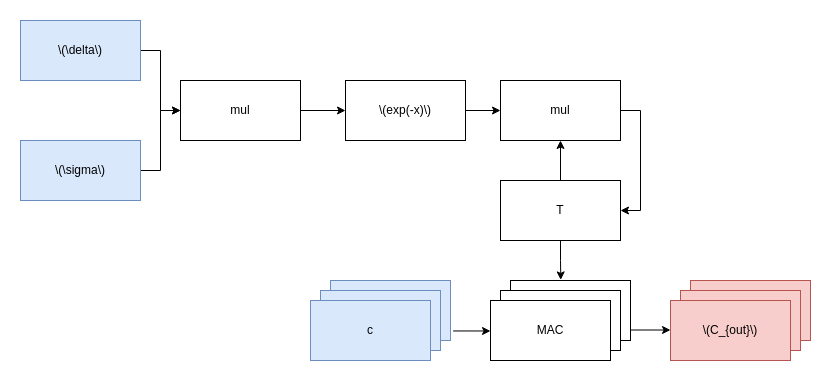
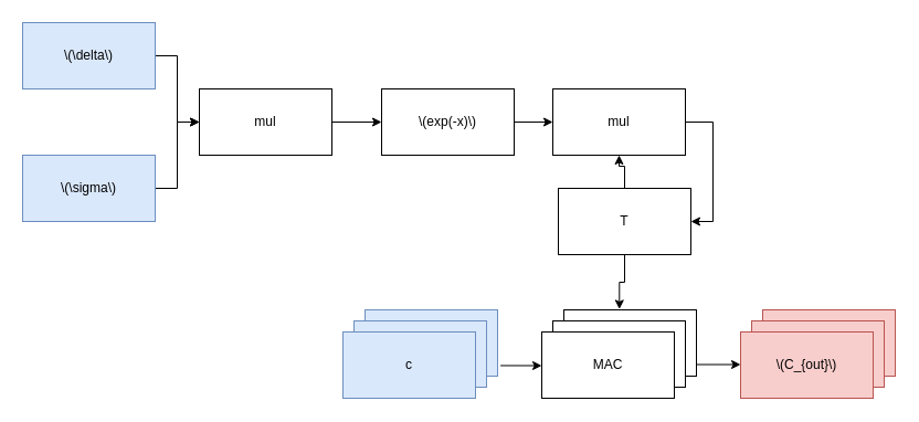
- <mxCell id="14" value="T" style="rounded=0;whiteSpace=wrap;html=1;" vertex="1" parent="1"><mxGeometry x="500" y="180" width="120" height="60" as="geometry" /></mxCell>
+ <mxCell id="14" value="T" style="rounded=0;whiteSpace=wrap;html=1;" vertex="1" parent="1"><mxGeometry x="505" y="170" width="120" height="60" as="geometry" /></mxCell>
